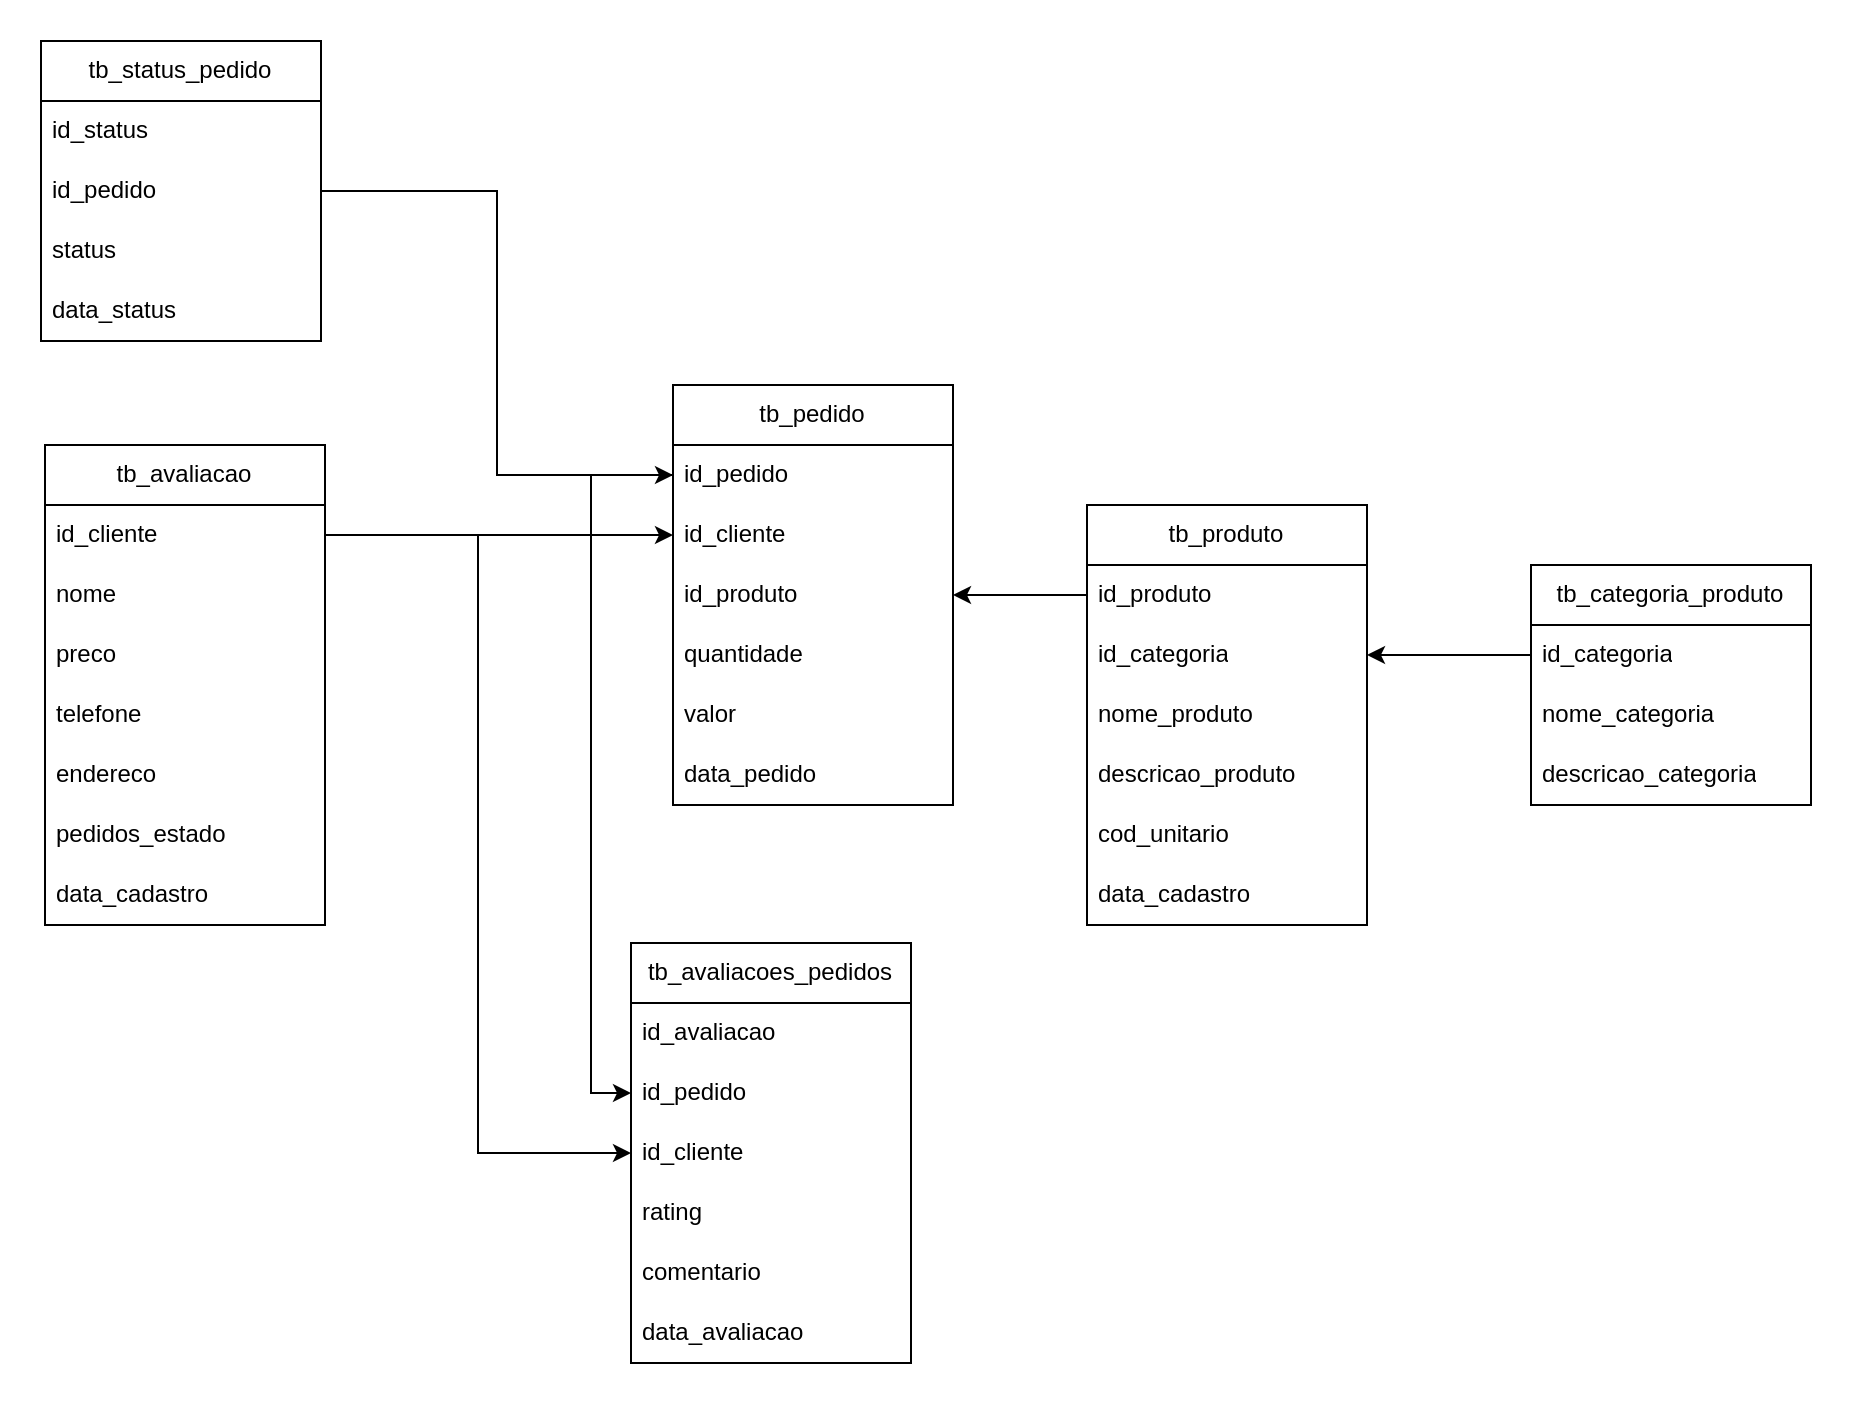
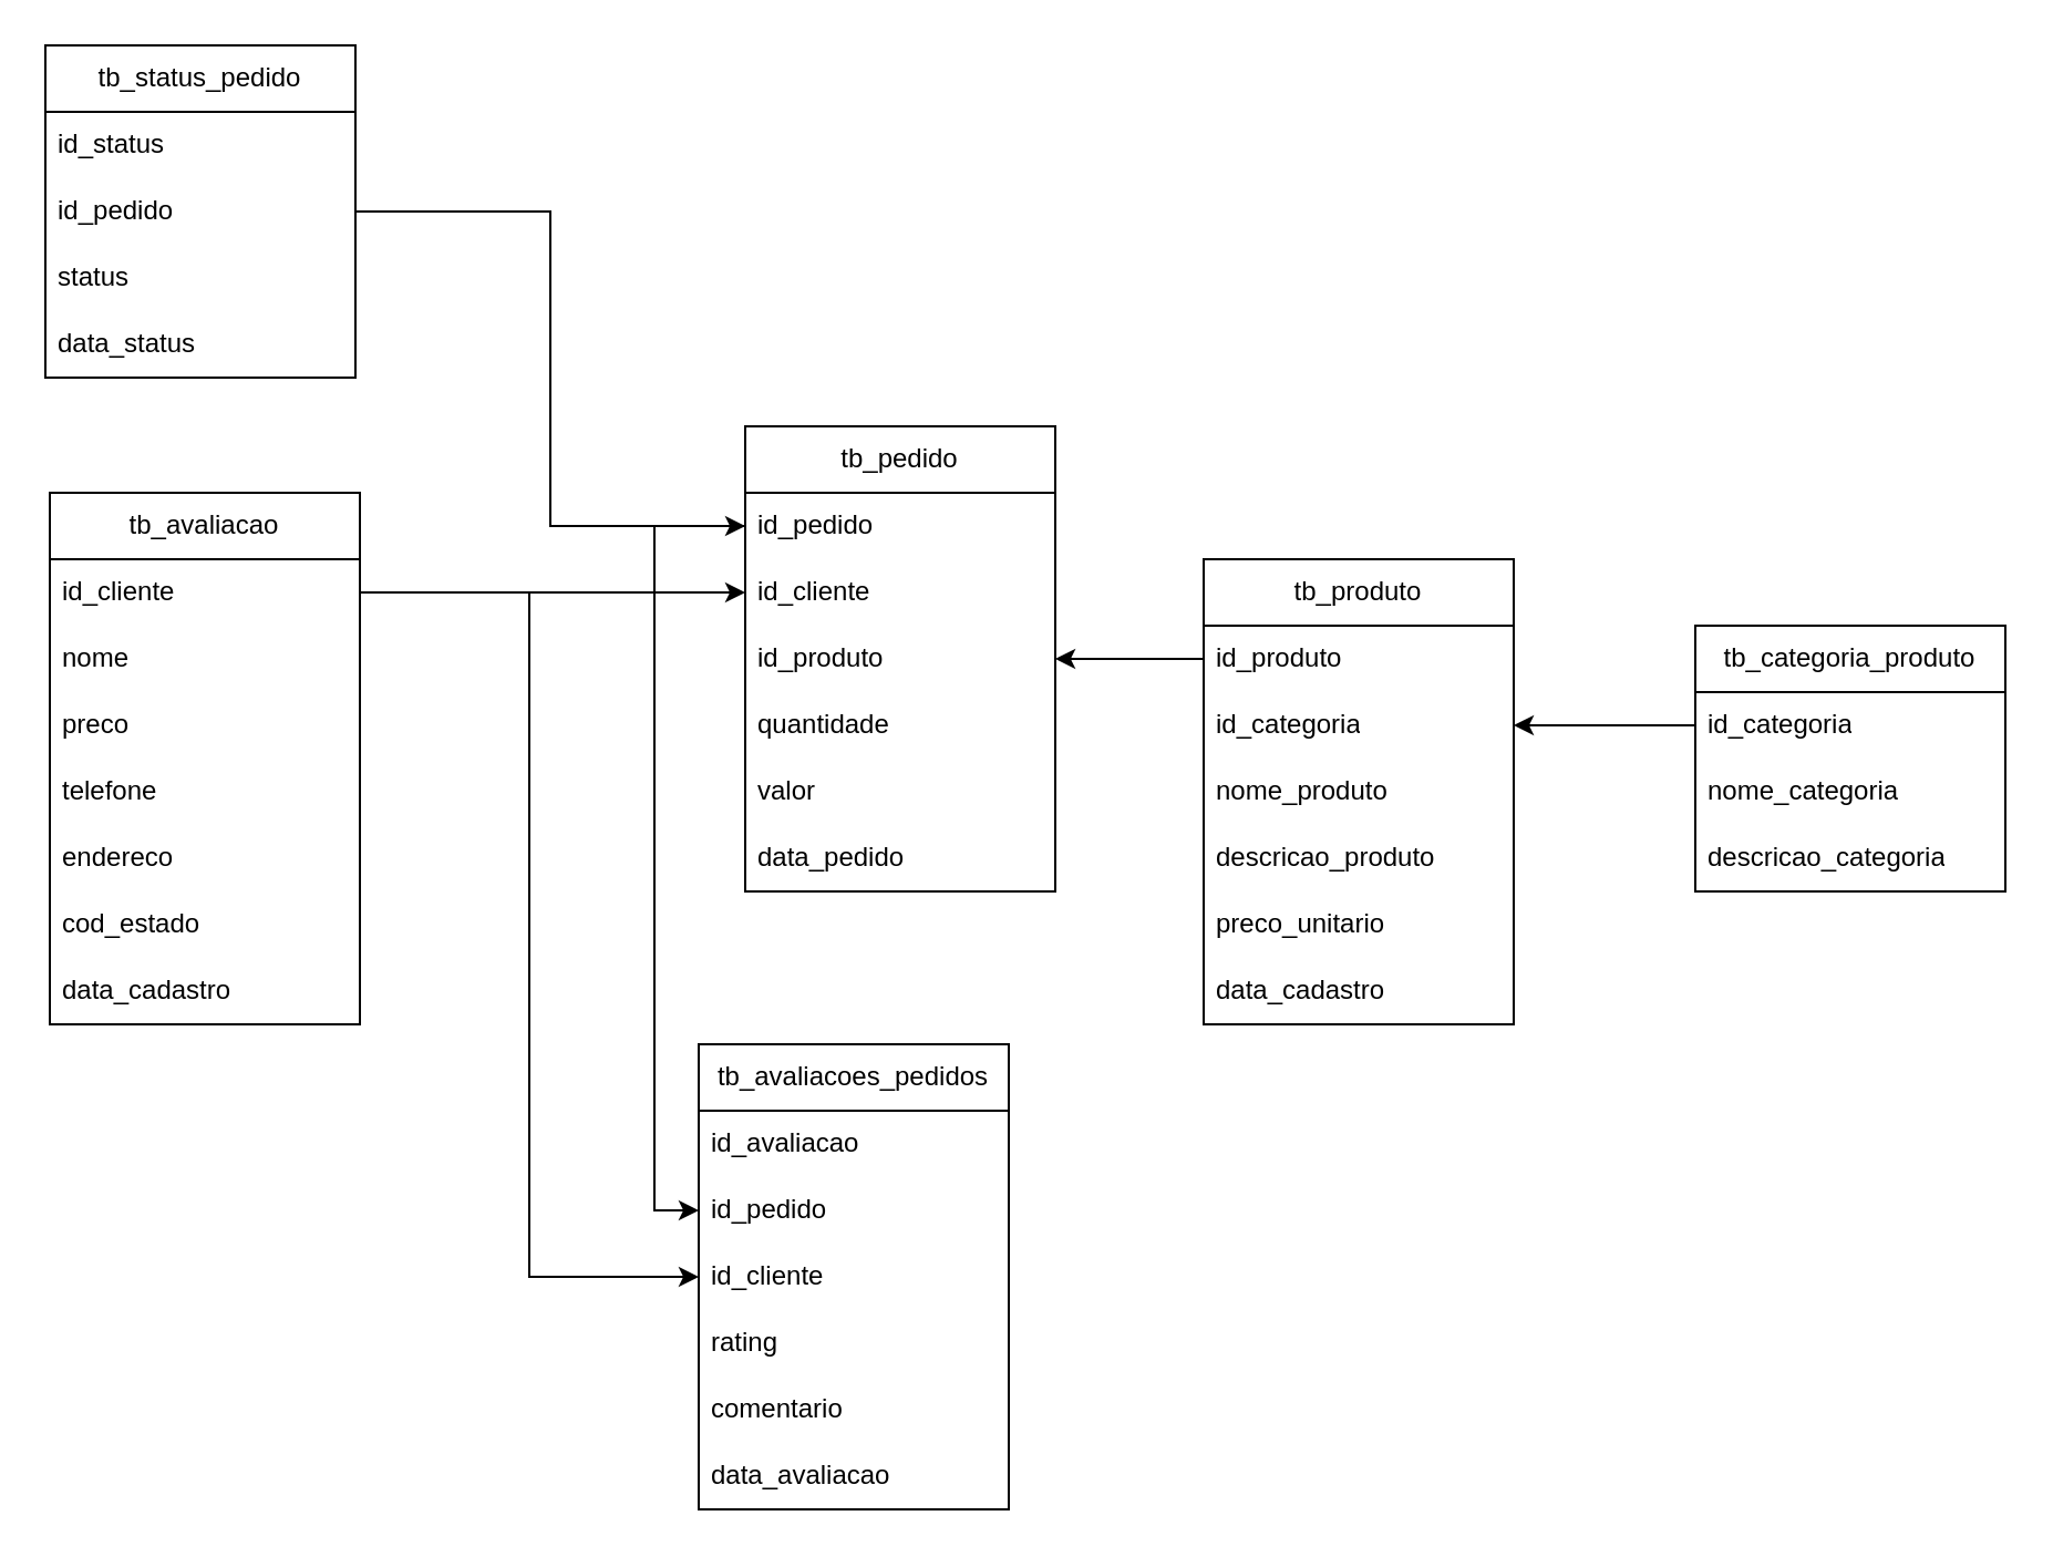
- <mxCell id="8" value="pedidos_estado" style="text;strokeColor=none;fillColor=none;align=left;verticalAlign=middle;spacingLeft=4;spacingRight=4;overflow=hidden;points=[[0,0.5],[1,0.5]];portConstraint=eastwest;rotatable=0;whiteSpace=wrap;html=1;" vertex="1" parent="2"><mxGeometry y="180" width="140" height="30" as="geometry" /></mxCell>
+ <mxCell id="8" value="cod_estado" style="text;strokeColor=none;fillColor=none;align=left;verticalAlign=middle;spacingLeft=4;spacingRight=4;overflow=hidden;points=[[0,0.5],[1,0.5]];portConstraint=eastwest;rotatable=0;whiteSpace=wrap;html=1;" vertex="1" parent="2"><mxGeometry y="180" width="140" height="30" as="geometry" /></mxCell>
- <mxCell id="15" value="cod_unitario" style="text;strokeColor=none;fillColor=none;align=left;verticalAlign=middle;spacingLeft=4;spacingRight=4;overflow=hidden;points=[[0,0.5],[1,0.5]];portConstraint=eastwest;rotatable=0;whiteSpace=wrap;html=1;" vertex="1" parent="10"><mxGeometry y="150" width="140" height="30" as="geometry" /></mxCell>
+ <mxCell id="15" value="preco_unitario" style="text;strokeColor=none;fillColor=none;align=left;verticalAlign=middle;spacingLeft=4;spacingRight=4;overflow=hidden;points=[[0,0.5],[1,0.5]];portConstraint=eastwest;rotatable=0;whiteSpace=wrap;html=1;" vertex="1" parent="10"><mxGeometry y="150" width="140" height="30" as="geometry" /></mxCell>
